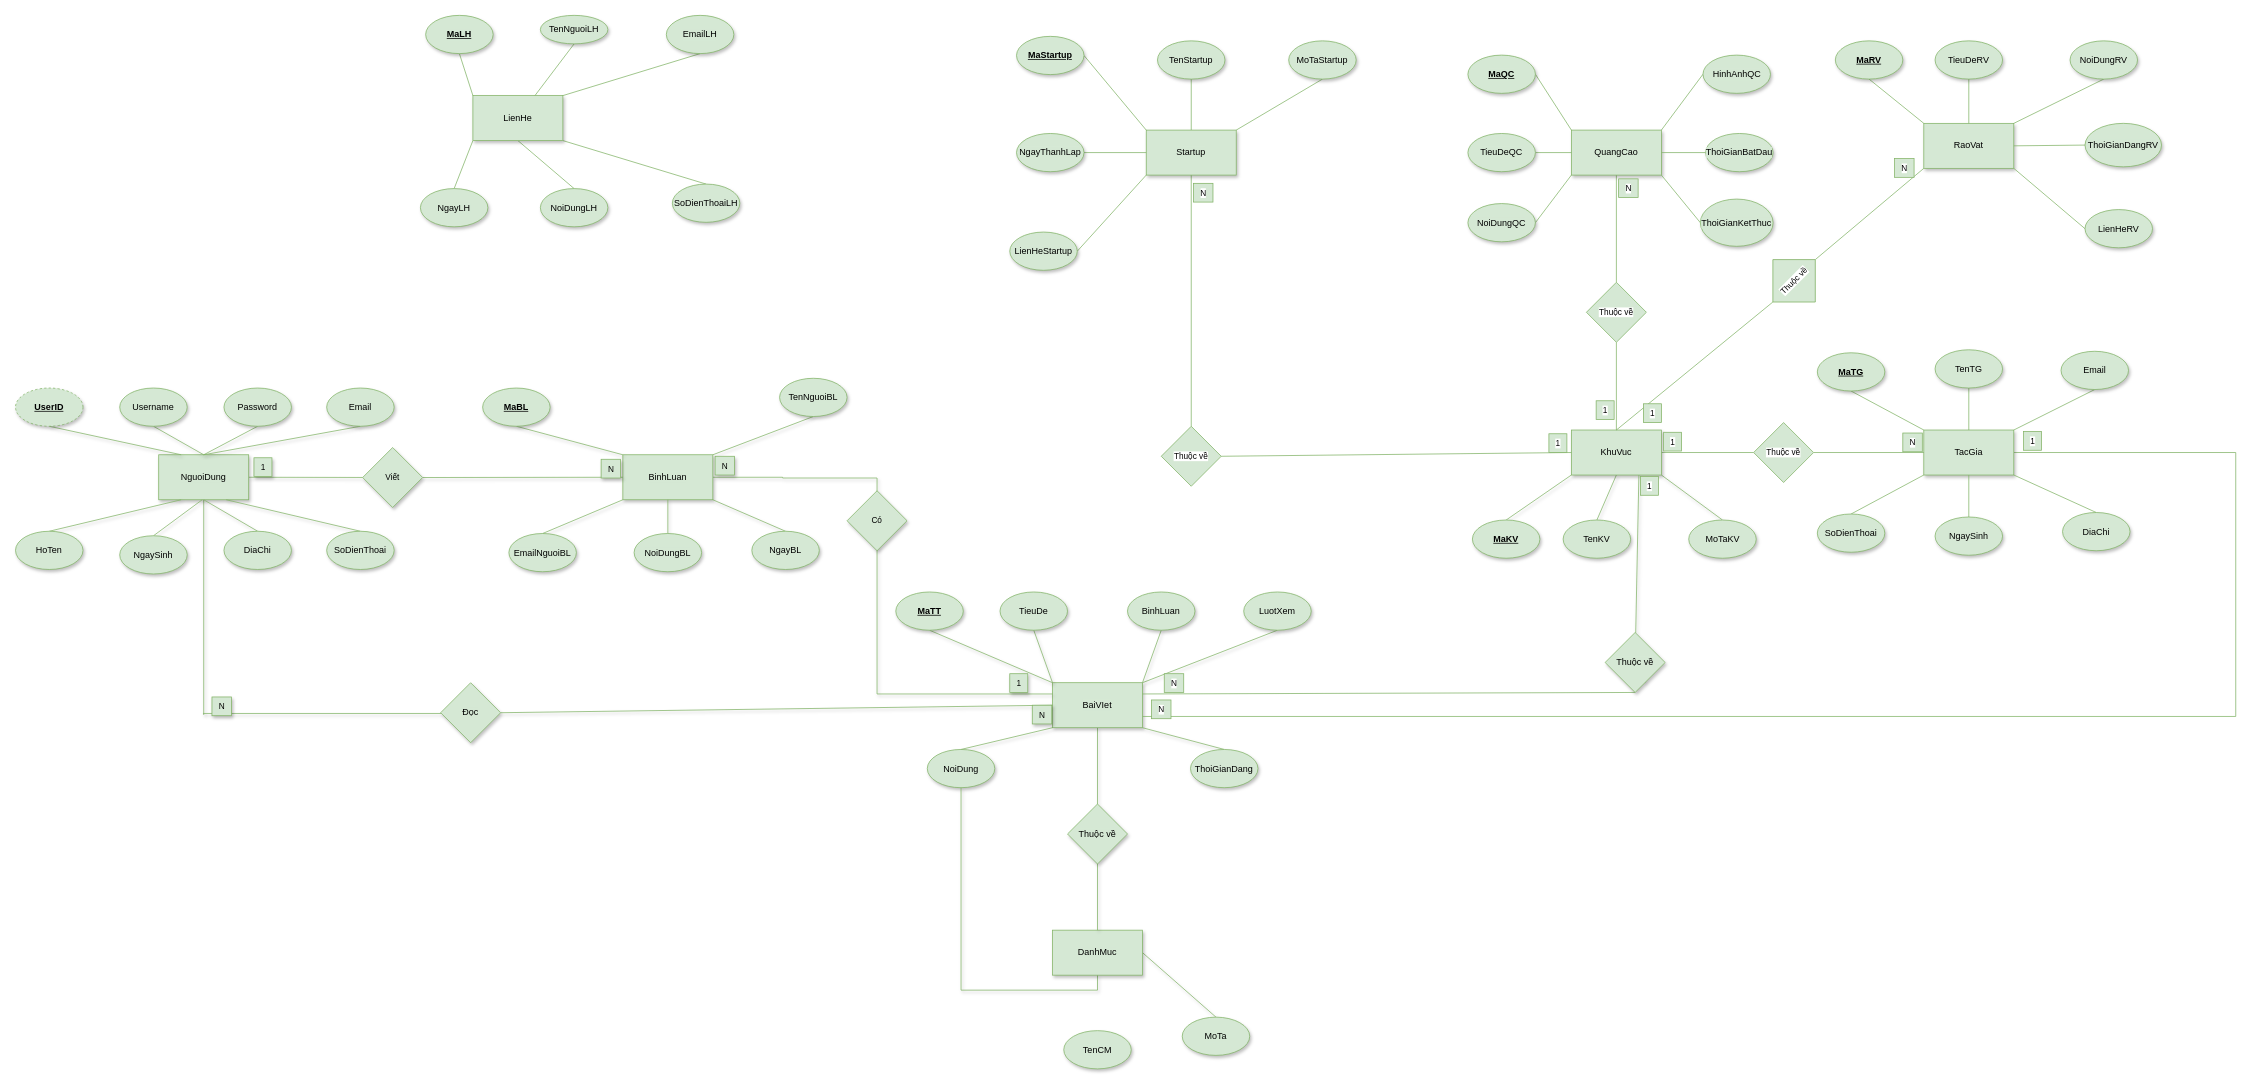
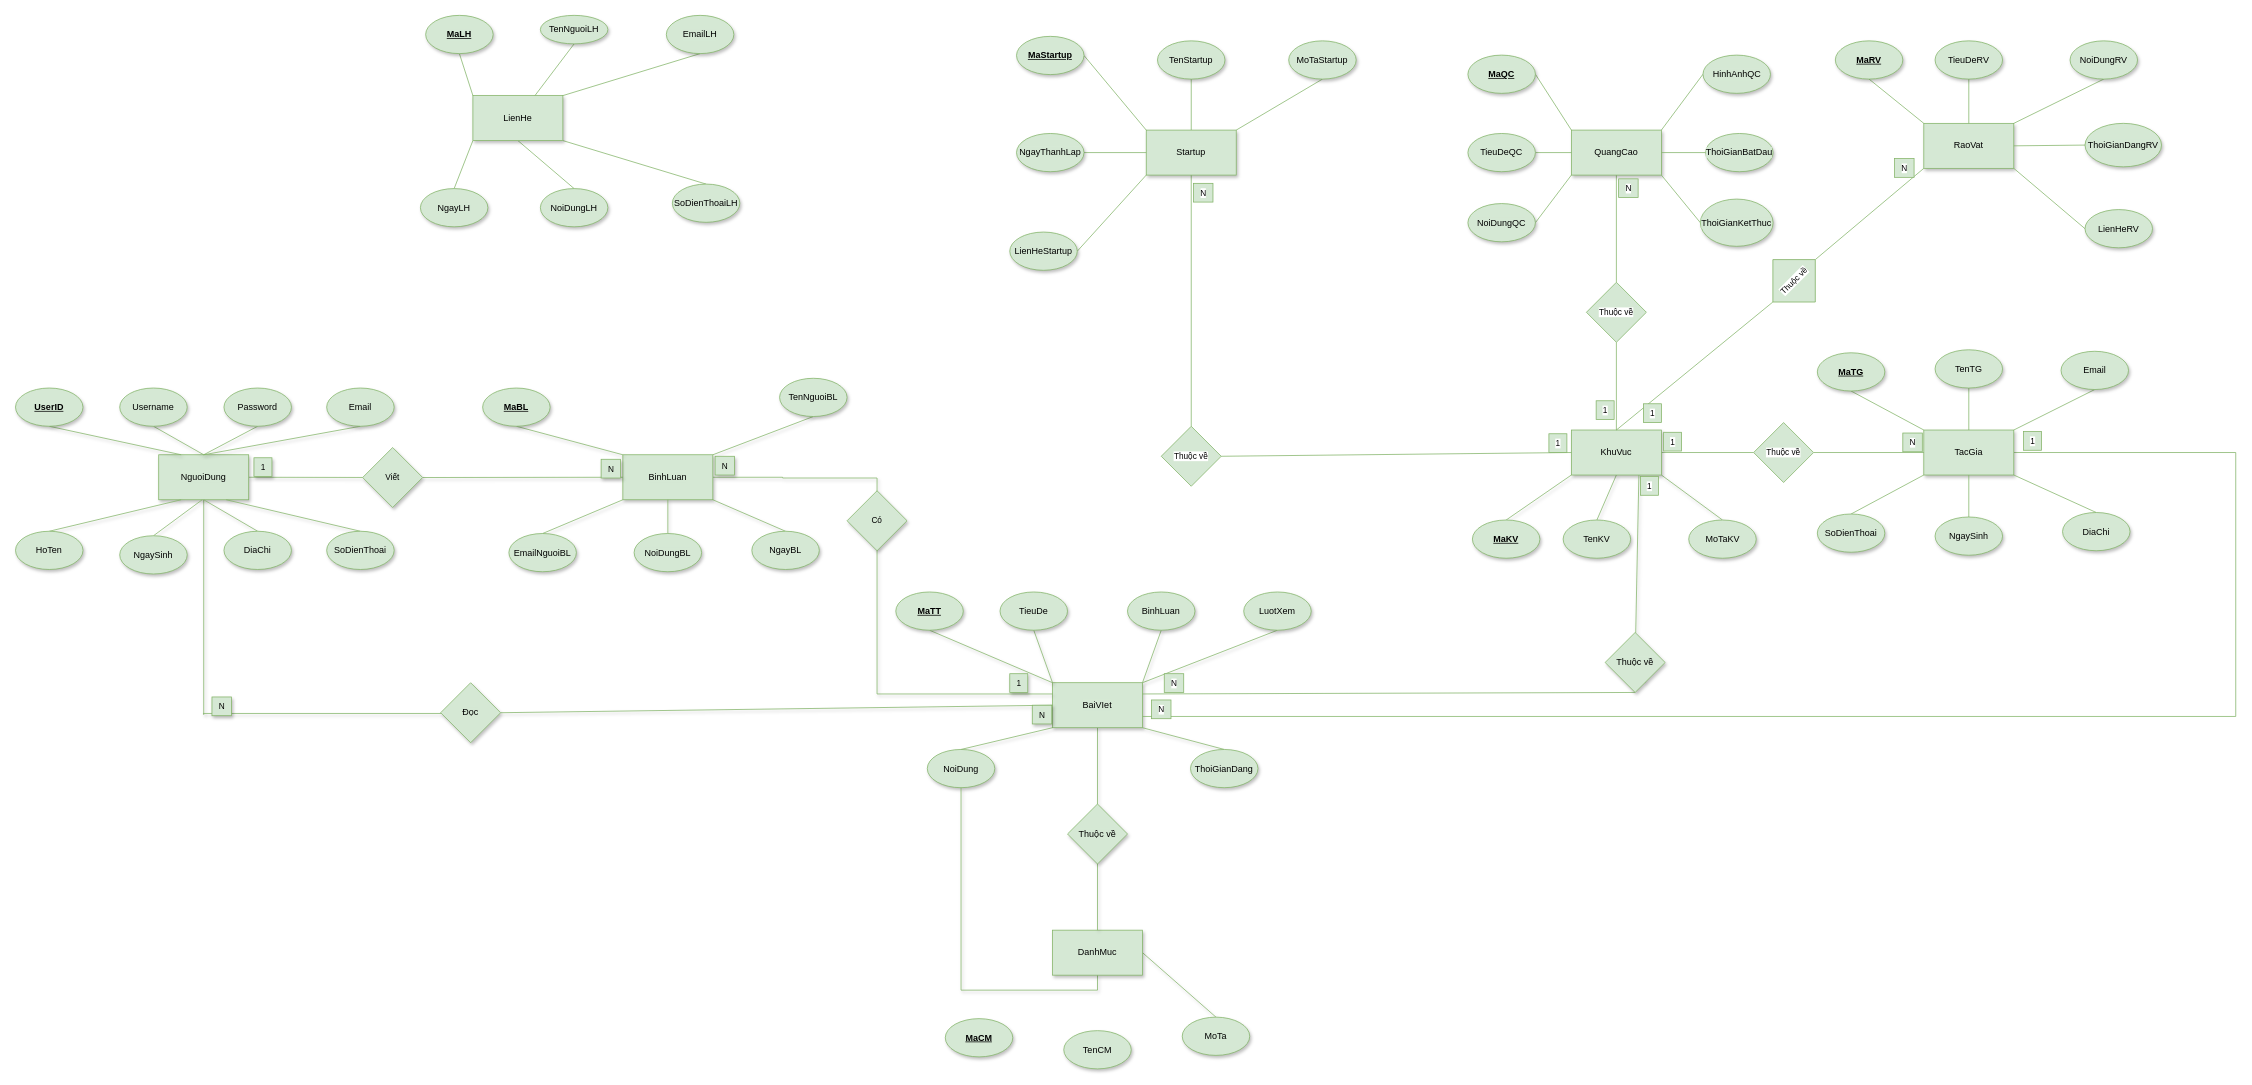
- <mxCell id="30" value="&lt;b&gt;&lt;u&gt;UserID&lt;/u&gt;&lt;/b&gt;" style="ellipse;whiteSpace=wrap;html=1;fillColor=#d5e8d4;strokeColor=#82b366;shadow=1;labelBackgroundColor=#D5E8D4;dashed=1;" vertex="1" parent="1"><mxGeometry x="20" y="517" width="90" height="51" as="geometry" /></mxCell>
+ <mxCell id="30" value="&lt;b&gt;&lt;u&gt;UserID&lt;/u&gt;&lt;/b&gt;" style="ellipse;whiteSpace=wrap;html=1;fillColor=#d5e8d4;strokeColor=#82b366;shadow=1;labelBackgroundColor=#D5E8D4;" vertex="1" parent="1"><mxGeometry x="20" y="517" width="90" height="51" as="geometry" /></mxCell>
+ <mxCell id="21" value="&lt;b&gt;&lt;u&gt;MaCM&lt;/u&gt;&lt;/b&gt;" style="ellipse;whiteSpace=wrap;html=1;fillColor=#d5e8d4;strokeColor=#82b366;shadow=1;labelBackgroundColor=#D5E8D4;" vertex="1" parent="1"><mxGeometry x="1260" y="1358" width="90" height="51" as="geometry" /></mxCell>
